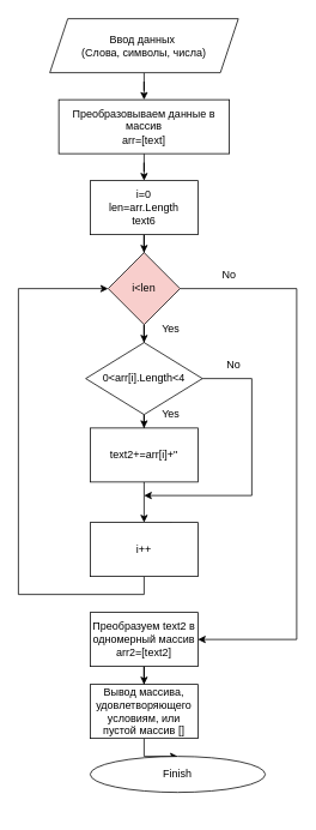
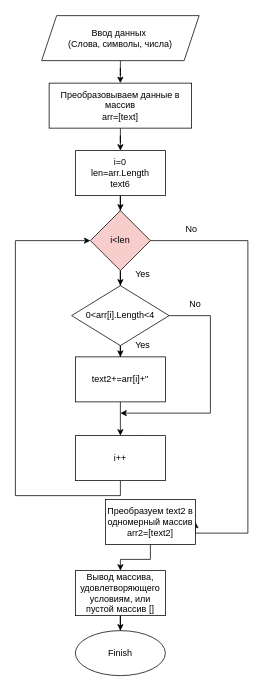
- <mxCell id="20" value="Преобразуем text2 в одномерный массив&lt;br&gt;arr2=[text2]" style="rounded=0;whiteSpace=wrap;html=1;" vertex="1" parent="1"><mxGeometry x="100" y="680" width="120" height="60" as="geometry" /></mxCell>
+ <mxCell id="20" value="Преобразуем text2 в одномерный массив&lt;br&gt;arr2=[text2]" style="rounded=0;whiteSpace=wrap;html=1;" vertex="1" parent="1"><mxGeometry x="140" y="665" width="120" height="60" as="geometry" /></mxCell>
- <mxCell id="23" value="Finish" style="ellipse;whiteSpace=wrap;html=1;rounded=0;" vertex="1" parent="1"><mxGeometry x="100" y="840" width="195" height="40" as="geometry" /></mxCell>
+ <mxCell id="23" value="Finish" style="ellipse;whiteSpace=wrap;html=1;rounded=0;" vertex="1" parent="1"><mxGeometry x="100" y="840" width="120" height="60" as="geometry" /></mxCell>
